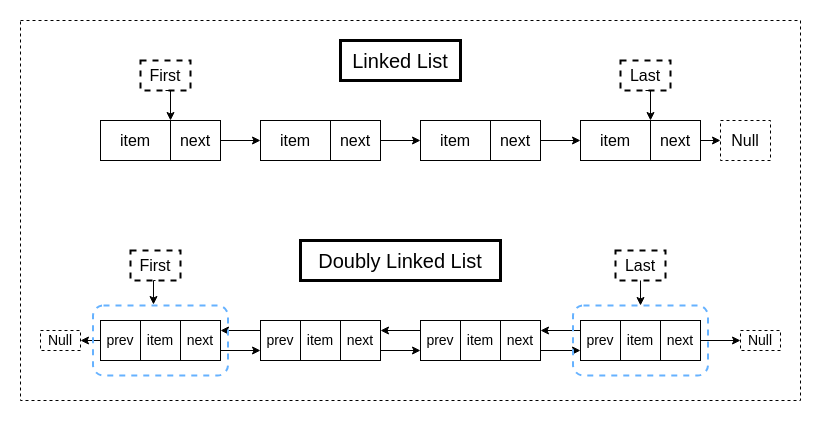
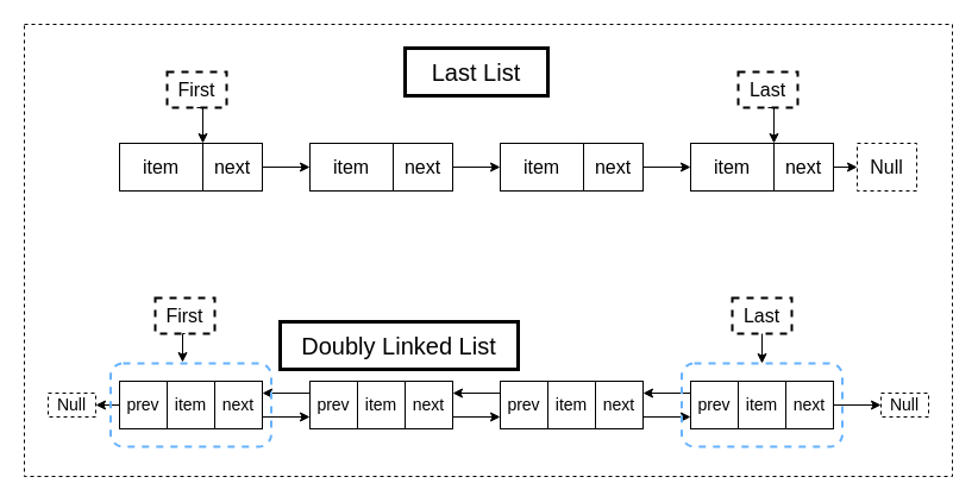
- <mxCell id="2" value="&lt;font style=&quot;font-size: 20px&quot;&gt;Linked List&lt;/font&gt;" style="text;html=1;fillColor=none;align=center;verticalAlign=middle;whiteSpace=wrap;strokeColor=#000000;strokeWidth=3;" vertex="1" parent="1"><mxGeometry x="340" y="40" width="120" height="40" as="geometry" /></mxCell>
+ <mxCell id="2" value="&lt;font style=&quot;font-size: 20px&quot;&gt;Last List&lt;/font&gt;" style="text;html=1;fillColor=none;align=center;verticalAlign=middle;whiteSpace=wrap;strokeColor=#000000;strokeWidth=3;" vertex="1" parent="1"><mxGeometry x="340" y="40" width="120" height="40" as="geometry" /></mxCell>
- <mxCell id="3" value="&lt;font style=&quot;font-size: 20px&quot;&gt;Doubly Linked List&lt;/font&gt;" style="text;html=1;fillColor=none;align=center;verticalAlign=middle;whiteSpace=wrap;strokeColor=#000000;strokeWidth=3;" vertex="1" parent="1"><mxGeometry x="300" y="240" width="200" height="40" as="geometry" /></mxCell>
+ <mxCell id="3" value="&lt;font style=&quot;font-size: 20px&quot;&gt;Doubly Linked List&lt;/font&gt;" style="text;html=1;fillColor=none;align=center;verticalAlign=middle;whiteSpace=wrap;strokeColor=#000000;strokeWidth=3;" vertex="1" parent="1"><mxGeometry x="235" y="270" width="200" height="40" as="geometry" /></mxCell>
